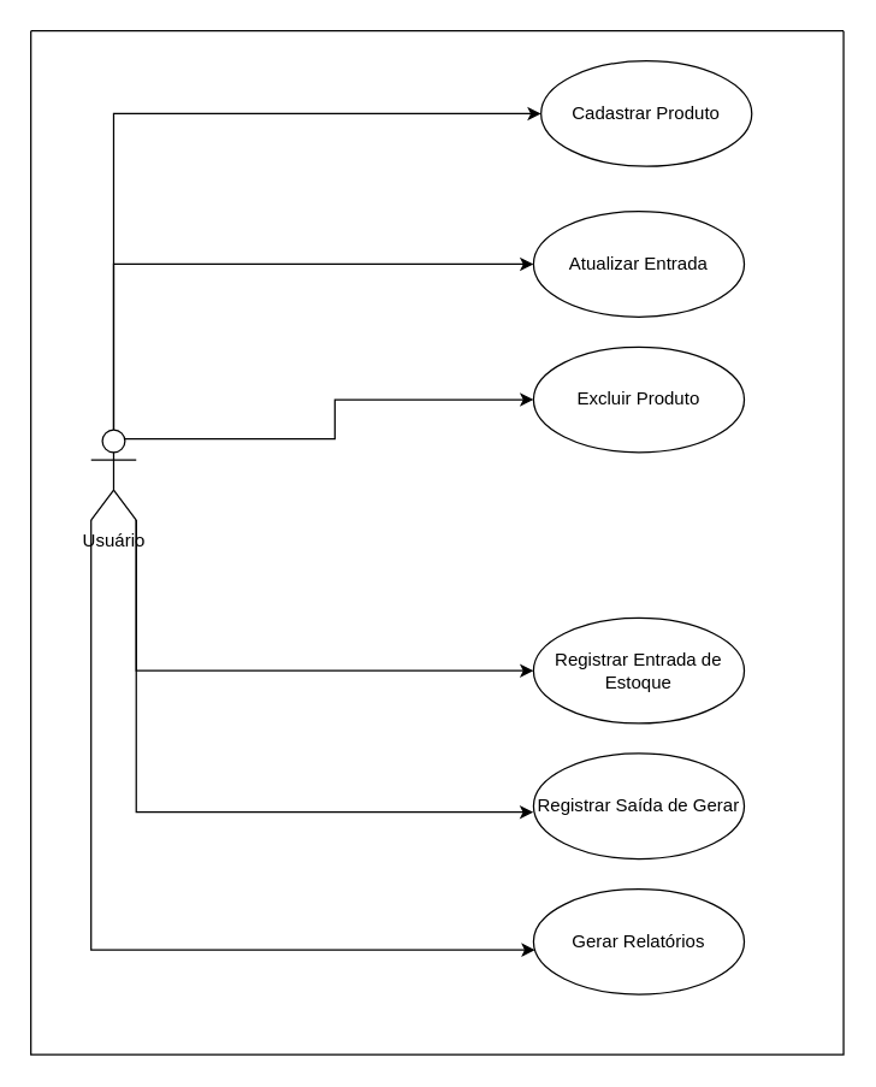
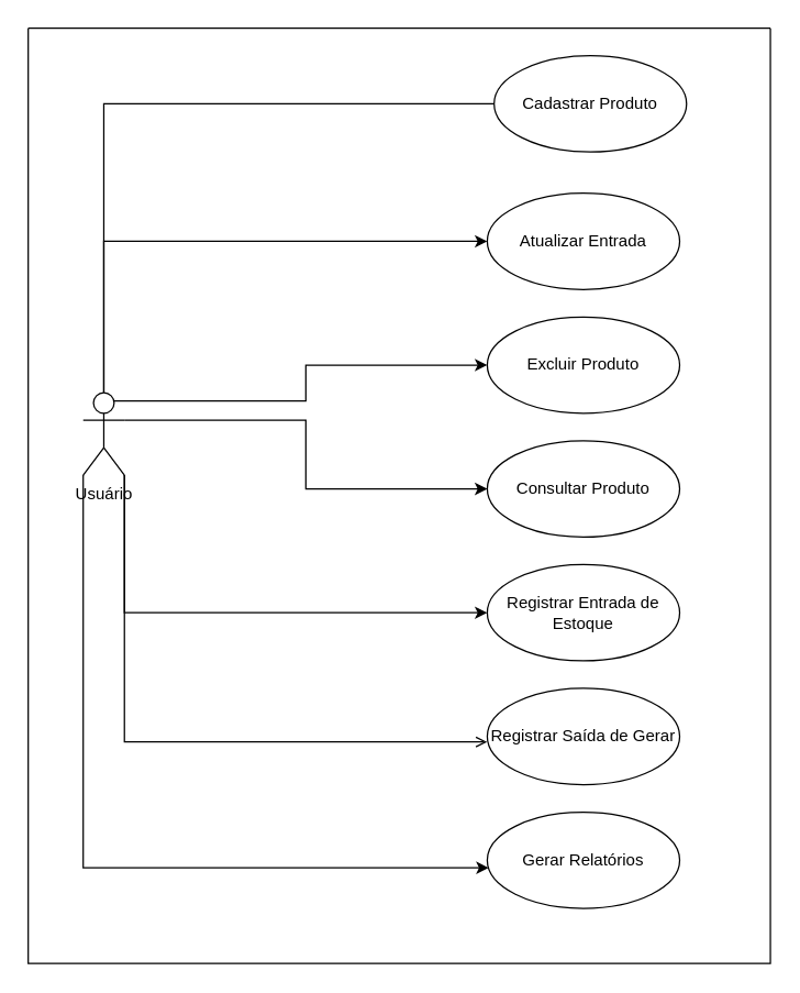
- <mxCell id="11" style="edgeStyle=orthogonalEdgeStyle;rounded=0;orthogonalLoop=1;jettySize=auto;html=1;exitX=0.5;exitY=0;exitDx=0;exitDy=0;exitPerimeter=0;entryX=0;entryY=0.5;entryDx=0;entryDy=0;" edge="1" parent="1" source="10" target="2"><mxGeometry relative="1" as="geometry" /></mxCell>
+ <mxCell id="11" style="edgeStyle=orthogonalEdgeStyle;rounded=0;orthogonalLoop=1;jettySize=auto;html=1;exitX=0.5;exitY=0;exitDx=0;exitDy=0;exitPerimeter=0;entryX=0;entryY=0.5;entryDx=0;entryDy=0;endArrow=none;" edge="1" parent="1" source="10" target="2"><mxGeometry relative="1" as="geometry" /></mxCell>
+ <mxCell id="16" style="edgeStyle=orthogonalEdgeStyle;rounded=0;orthogonalLoop=1;jettySize=auto;html=1;exitX=1;exitY=0.333;exitDx=0;exitDy=0;exitPerimeter=0;entryX=0;entryY=0.5;entryDx=0;entryDy=0;" edge="1" parent="1" source="10" target="4"><mxGeometry relative="1" as="geometry" /></mxCell>
+ <mxCell id="4" value="Consultar Produto" style="ellipse;whiteSpace=wrap;html=1;" vertex="1" parent="1"><mxGeometry x="354" y="320" width="140" height="70" as="geometry" /></mxCell>
- <mxCell id="14" style="edgeStyle=orthogonalEdgeStyle;rounded=0;orthogonalLoop=1;jettySize=auto;html=1;exitX=1;exitY=1;exitDx=0;exitDy=0;exitPerimeter=0;entryX=-0.001;entryY=0.557;entryDx=0;entryDy=0;entryPerimeter=0;" edge="1" parent="1" source="10" target="7"><mxGeometry relative="1" as="geometry" /></mxCell>
+ <mxCell id="14" style="edgeStyle=orthogonalEdgeStyle;rounded=0;orthogonalLoop=1;jettySize=auto;html=1;exitX=1;exitY=1;exitDx=0;exitDy=0;exitPerimeter=0;entryX=-0.001;entryY=0.557;entryDx=0;entryDy=0;entryPerimeter=0;endArrow=open;" edge="1" parent="1" source="10" target="7"><mxGeometry relative="1" as="geometry" /></mxCell>
